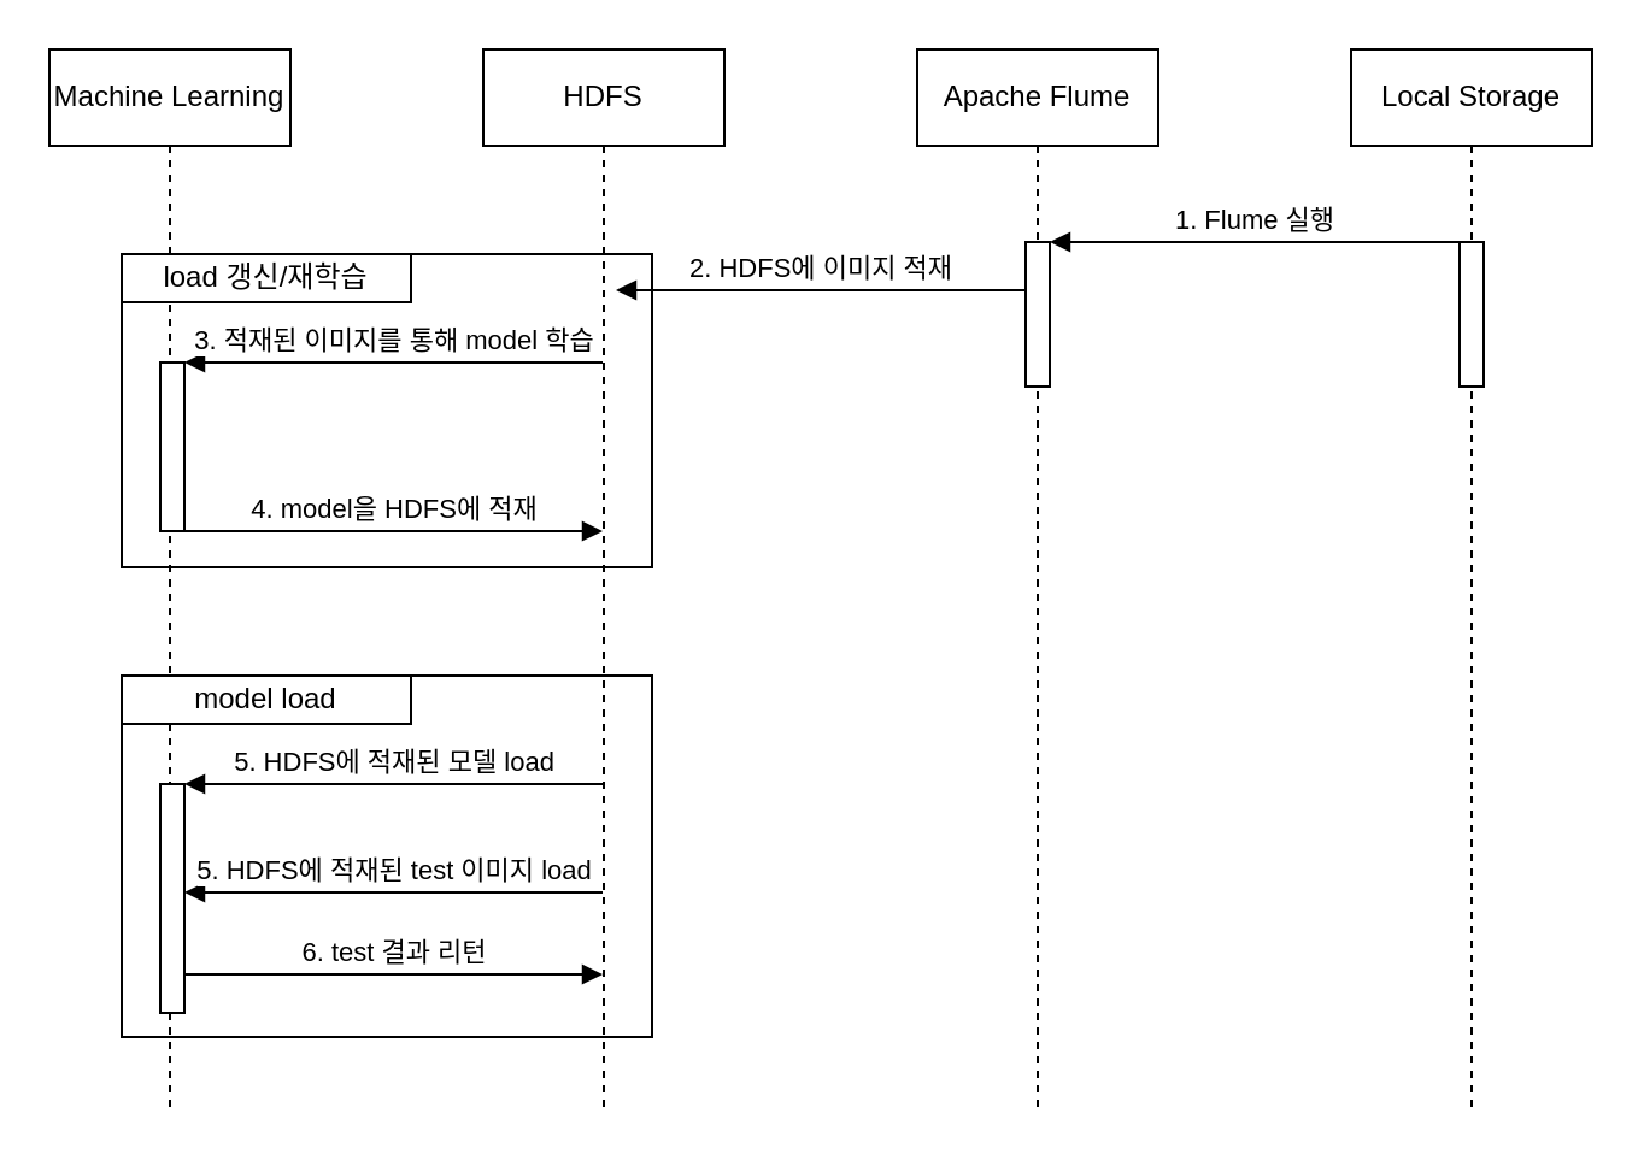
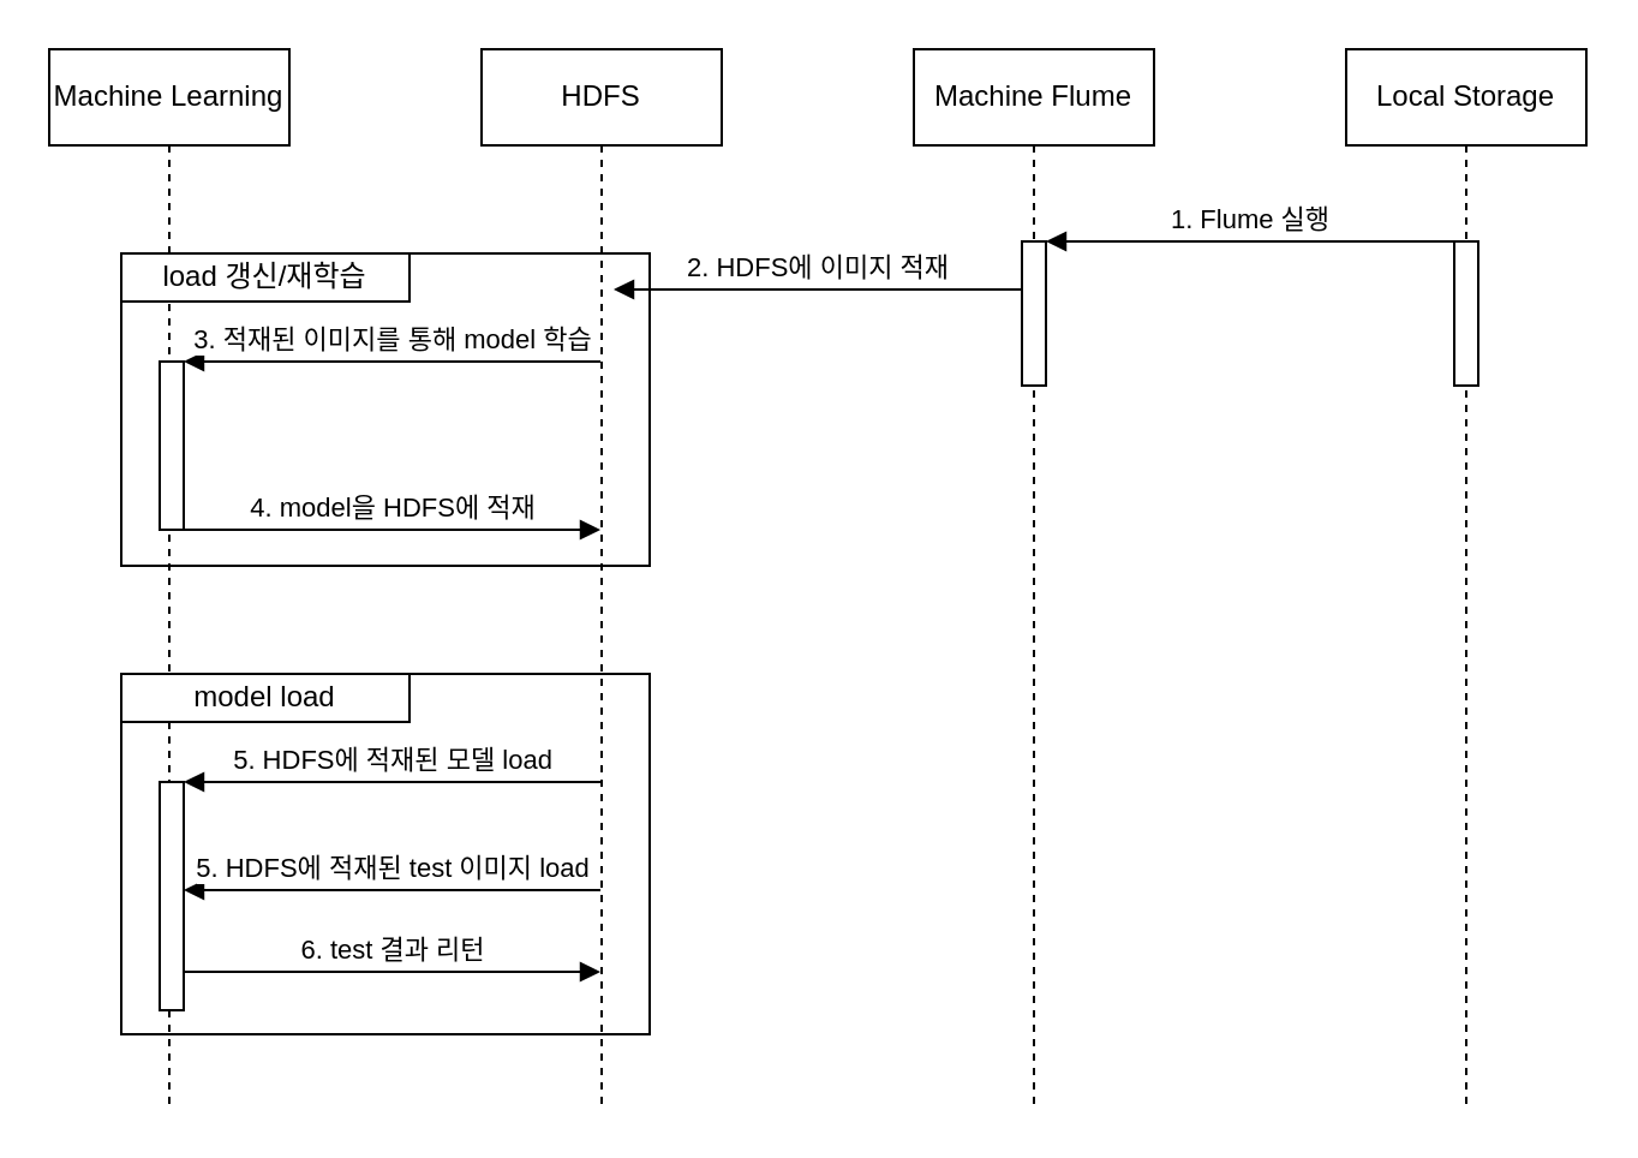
- <mxCell id="8" value="Apache Flume" style="shape=umlLifeline;perimeter=lifelinePerimeter;whiteSpace=wrap;html=1;container=0;dropTarget=0;collapsible=0;recursiveResize=0;outlineConnect=0;portConstraint=eastwest;newEdgeStyle={&quot;edgeStyle&quot;:&quot;elbowEdgeStyle&quot;,&quot;elbow&quot;:&quot;vertical&quot;,&quot;curved&quot;:0,&quot;rounded&quot;:0};" parent="1" vertex="1"><mxGeometry x="380" y="20" width="100" height="440" as="geometry" /></mxCell>
+ <mxCell id="8" value="Machine Flume" style="shape=umlLifeline;perimeter=lifelinePerimeter;whiteSpace=wrap;html=1;container=0;dropTarget=0;collapsible=0;recursiveResize=0;outlineConnect=0;portConstraint=eastwest;newEdgeStyle={&quot;edgeStyle&quot;:&quot;elbowEdgeStyle&quot;,&quot;elbow&quot;:&quot;vertical&quot;,&quot;curved&quot;:0,&quot;rounded&quot;:0};" parent="1" vertex="1"><mxGeometry x="380" y="20" width="100" height="440" as="geometry" /></mxCell>
